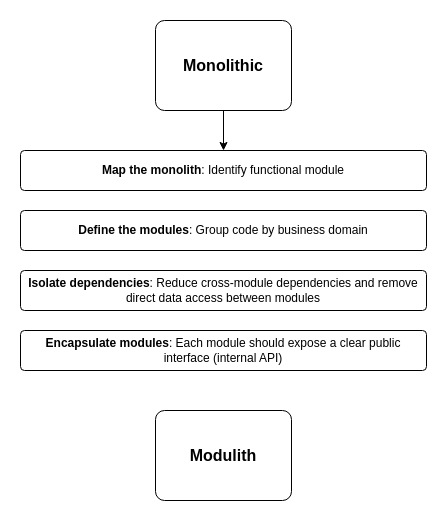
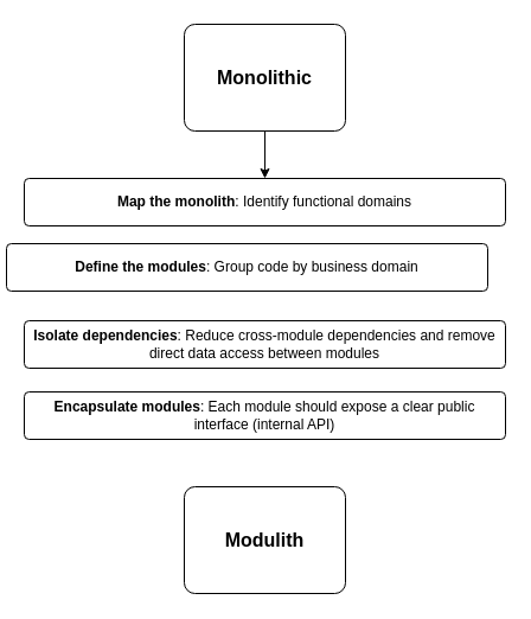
- <mxCell id="4" value="&lt;strong data-end=&quot;75&quot; data-start=&quot;55&quot;&gt;Map the monolith&lt;/strong&gt;: Identify functional module" style="rounded=1;arcSize=10;whiteSpace=wrap;html=1;align=center;" vertex="1" parent="1"><mxGeometry x="20" y="150" width="406" height="40" as="geometry" /></mxCell>
+ <mxCell id="4" value="&lt;strong data-end=&quot;75&quot; data-start=&quot;55&quot;&gt;Map the monolith&lt;/strong&gt;: Identify functional domains" style="rounded=1;arcSize=10;whiteSpace=wrap;html=1;align=center;" vertex="1" parent="1"><mxGeometry x="20" y="150" width="406" height="40" as="geometry" /></mxCell>
- <mxCell id="5" value="&lt;strong data-end=&quot;207&quot; data-start=&quot;185&quot;&gt;Define the modules&lt;/strong&gt;: Group code by business domain" style="rounded=1;arcSize=10;whiteSpace=wrap;html=1;align=center;" vertex="1" parent="1"><mxGeometry x="20" y="210" width="406" height="40" as="geometry" /></mxCell>
+ <mxCell id="5" value="&lt;strong data-end=&quot;207&quot; data-start=&quot;185&quot;&gt;Define the modules&lt;/strong&gt;: Group code by business domain" style="rounded=1;arcSize=10;whiteSpace=wrap;html=1;align=center;" vertex="1" parent="1"><mxGeometry x="5" y="205" width="406" height="40" as="geometry" /></mxCell>
